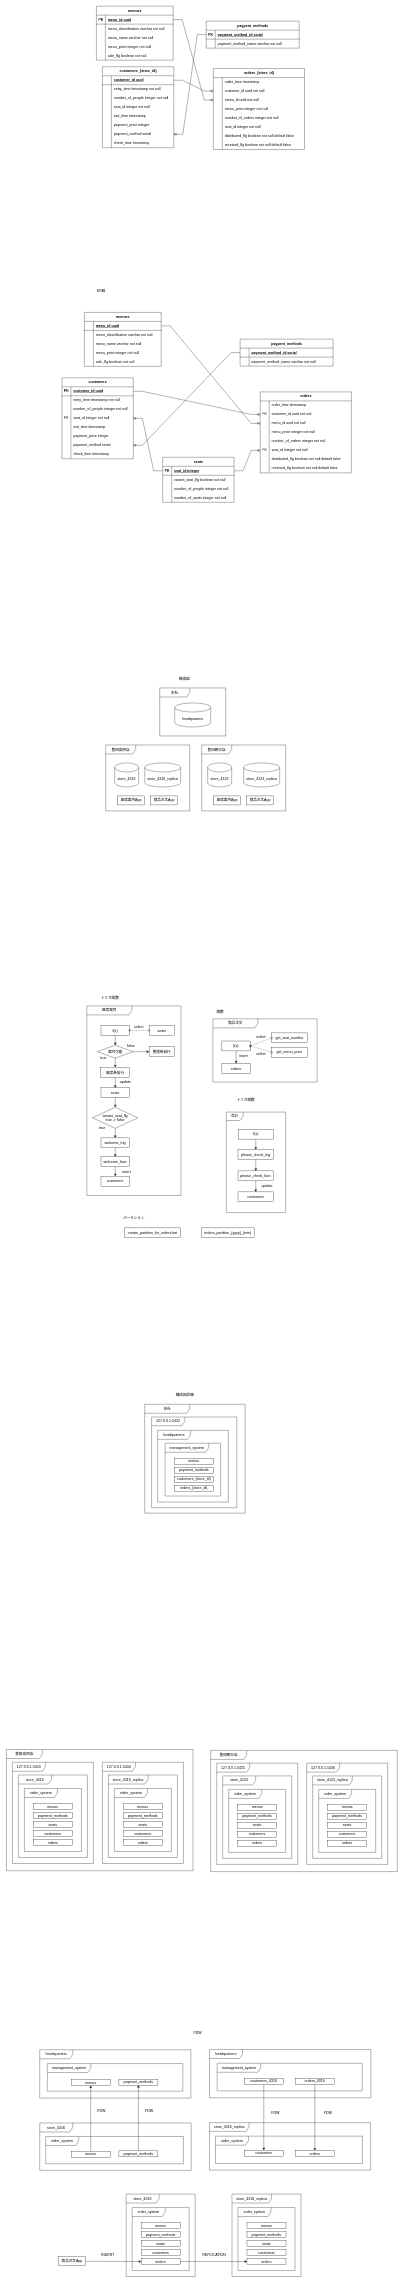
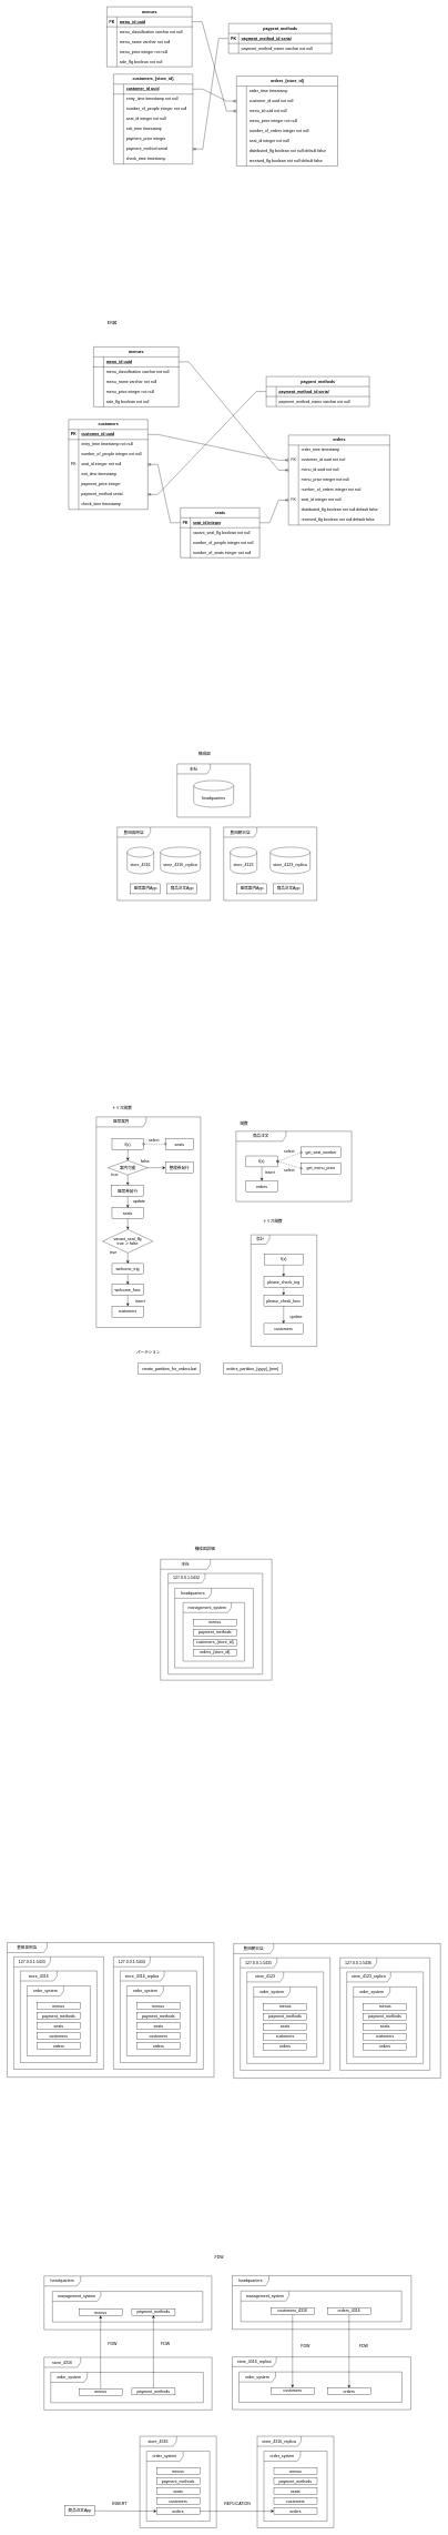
- <mxCell id="228" value="please_check_func" style="rounded=0;whiteSpace=wrap;html=1;" parent="1" vertex="1"><mxGeometry x="792" y="3903" width="118.5" height="33" as="geometry" /></mxCell>
+ <mxCell id="228" value="please_check_func" style="rounded=0;whiteSpace=wrap;html=1;" parent="1" vertex="1"><mxGeometry x="792" y="3888" width="118.5" height="33" as="geometry" /></mxCell>
